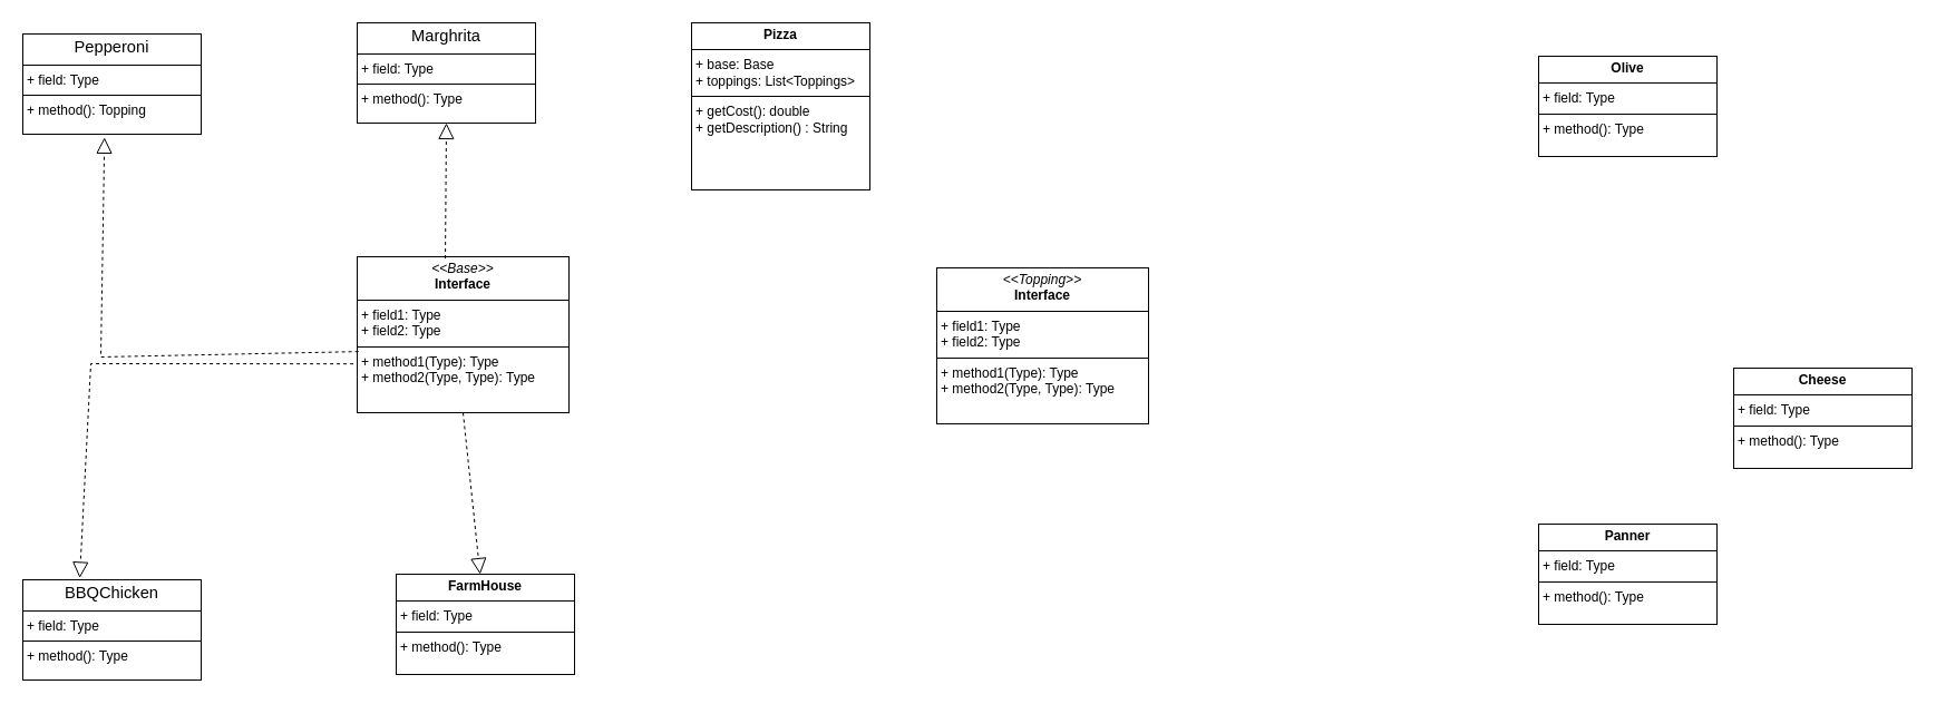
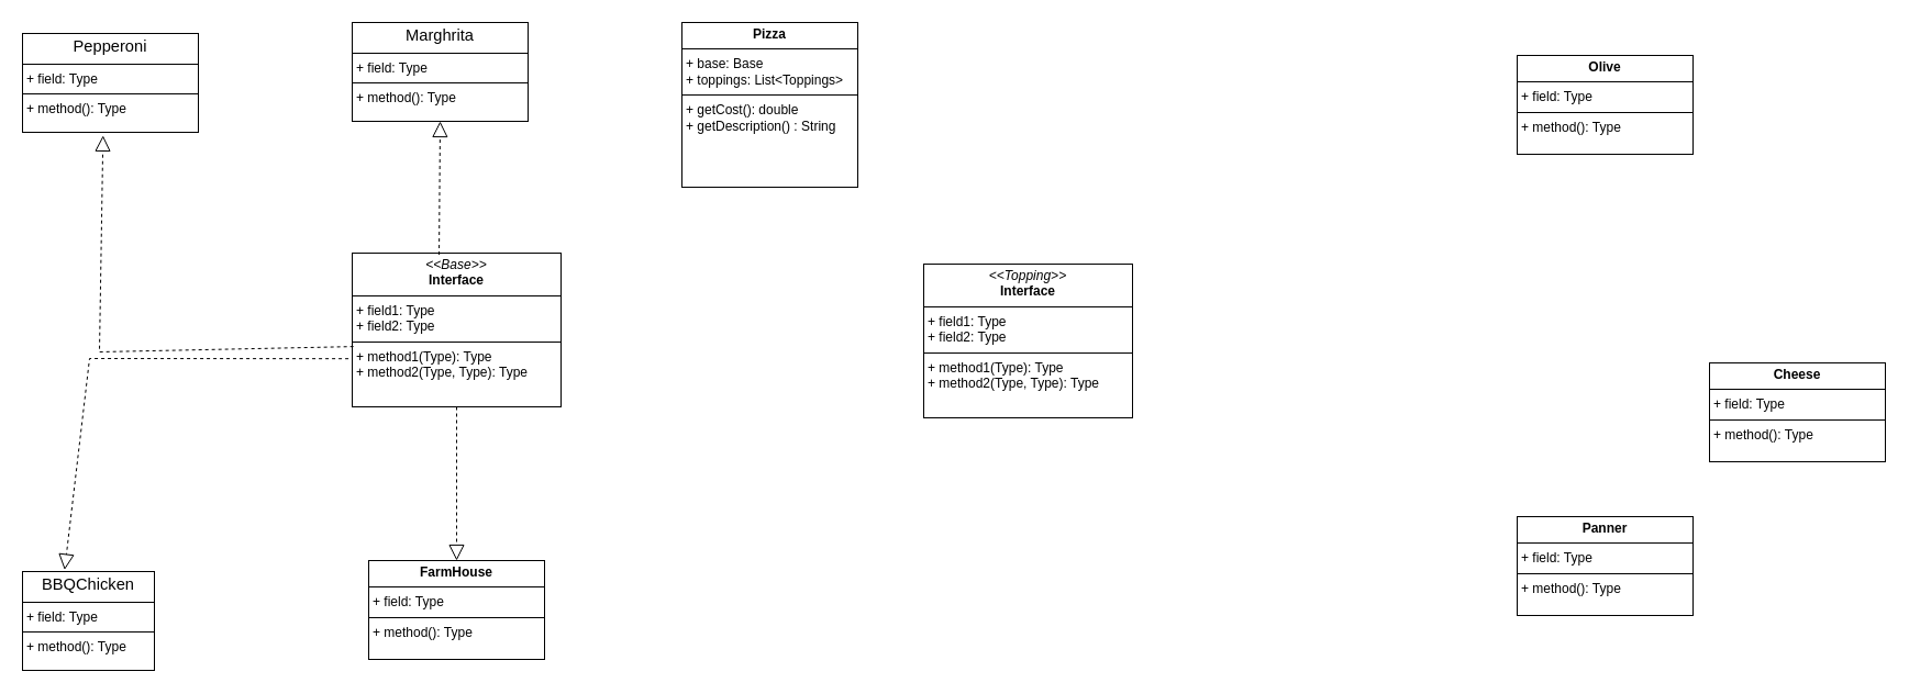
- <mxCell id="7" value="&lt;p style=&quot;margin:0px;margin-top:4px;text-align:center;&quot;&gt;&lt;font face=&quot;Arial, sans-serif&quot;&gt;&lt;span style=&quot;font-size: 14.667px; white-space-collapse: preserve;&quot;&gt;Pepperoni&lt;/span&gt;&lt;/font&gt;&lt;/p&gt;&lt;hr size=&quot;1&quot; style=&quot;border-style:solid;&quot;&gt;&lt;p style=&quot;margin:0px;margin-left:4px;&quot;&gt;+ field: Type&lt;/p&gt;&lt;hr size=&quot;1&quot; style=&quot;border-style:solid;&quot;&gt;&lt;p style=&quot;margin:0px;margin-left:4px;&quot;&gt;+ method(): Topping&lt;/p&gt;" style="verticalAlign=top;align=left;overflow=fill;html=1;whiteSpace=wrap;" vertex="1" parent="1"><mxGeometry x="20" y="30" width="160" height="90" as="geometry" /></mxCell>
+ <mxCell id="7" value="&lt;p style=&quot;margin:0px;margin-top:4px;text-align:center;&quot;&gt;&lt;font face=&quot;Arial, sans-serif&quot;&gt;&lt;span style=&quot;font-size: 14.667px; white-space-collapse: preserve;&quot;&gt;Pepperoni&lt;/span&gt;&lt;/font&gt;&lt;/p&gt;&lt;hr size=&quot;1&quot; style=&quot;border-style:solid;&quot;&gt;&lt;p style=&quot;margin:0px;margin-left:4px;&quot;&gt;+ field: Type&lt;/p&gt;&lt;hr size=&quot;1&quot; style=&quot;border-style:solid;&quot;&gt;&lt;p style=&quot;margin:0px;margin-left:4px;&quot;&gt;+ method(): Type&lt;/p&gt;" style="verticalAlign=top;align=left;overflow=fill;html=1;whiteSpace=wrap;" vertex="1" parent="1"><mxGeometry x="20" y="30" width="160" height="90" as="geometry" /></mxCell>
- <mxCell id="5" value="&lt;p style=&quot;margin:0px;margin-top:4px;text-align:center;&quot;&gt;&lt;b&gt;FarmHouse&lt;/b&gt;&lt;/p&gt;&lt;hr size=&quot;1&quot; style=&quot;border-style:solid;&quot;&gt;&lt;p style=&quot;margin:0px;margin-left:4px;&quot;&gt;+ field: Type&lt;/p&gt;&lt;hr size=&quot;1&quot; style=&quot;border-style:solid;&quot;&gt;&lt;p style=&quot;margin:0px;margin-left:4px;&quot;&gt;+ method(): Type&lt;/p&gt;" style="verticalAlign=top;align=left;overflow=fill;html=1;whiteSpace=wrap;" vertex="1" parent="1"><mxGeometry x="355" y="515" width="160" height="90" as="geometry" /></mxCell>
+ <mxCell id="5" value="&lt;p style=&quot;margin:0px;margin-top:4px;text-align:center;&quot;&gt;&lt;b&gt;FarmHouse&lt;/b&gt;&lt;/p&gt;&lt;hr size=&quot;1&quot; style=&quot;border-style:solid;&quot;&gt;&lt;p style=&quot;margin:0px;margin-left:4px;&quot;&gt;+ field: Type&lt;/p&gt;&lt;hr size=&quot;1&quot; style=&quot;border-style:solid;&quot;&gt;&lt;p style=&quot;margin:0px;margin-left:4px;&quot;&gt;+ method(): Type&lt;/p&gt;" style="verticalAlign=top;align=left;overflow=fill;html=1;whiteSpace=wrap;" vertex="1" parent="1"><mxGeometry x="335" y="510" width="160" height="90" as="geometry" /></mxCell>
- <mxCell id="8" value="&lt;p style=&quot;margin:0px;margin-top:4px;text-align:center;&quot;&gt;&lt;font face=&quot;Arial, sans-serif&quot;&gt;&lt;span style=&quot;font-size: 14.667px; white-space-collapse: preserve;&quot;&gt;BBQChicken&lt;/span&gt;&lt;/font&gt;&lt;/p&gt;&lt;hr size=&quot;1&quot; style=&quot;border-style:solid;&quot;&gt;&lt;p style=&quot;margin:0px;margin-left:4px;&quot;&gt;+ field: Type&lt;/p&gt;&lt;hr size=&quot;1&quot; style=&quot;border-style:solid;&quot;&gt;&lt;p style=&quot;margin:0px;margin-left:4px;&quot;&gt;+ method(): Type&lt;/p&gt;" style="verticalAlign=top;align=left;overflow=fill;html=1;whiteSpace=wrap;" vertex="1" parent="1"><mxGeometry x="20" y="520" width="160" height="90" as="geometry" /></mxCell>
+ <mxCell id="8" value="&lt;p style=&quot;margin:0px;margin-top:4px;text-align:center;&quot;&gt;&lt;font face=&quot;Arial, sans-serif&quot;&gt;&lt;span style=&quot;font-size: 14.667px; white-space-collapse: preserve;&quot;&gt;BBQChicken&lt;/span&gt;&lt;/font&gt;&lt;/p&gt;&lt;hr size=&quot;1&quot; style=&quot;border-style:solid;&quot;&gt;&lt;p style=&quot;margin:0px;margin-left:4px;&quot;&gt;+ field: Type&lt;/p&gt;&lt;hr size=&quot;1&quot; style=&quot;border-style:solid;&quot;&gt;&lt;p style=&quot;margin:0px;margin-left:4px;&quot;&gt;+ method(): Type&lt;/p&gt;" style="verticalAlign=top;align=left;overflow=fill;html=1;whiteSpace=wrap;" vertex="1" parent="1"><mxGeometry x="20" y="520" width="120" height="90" as="geometry" /></mxCell>
